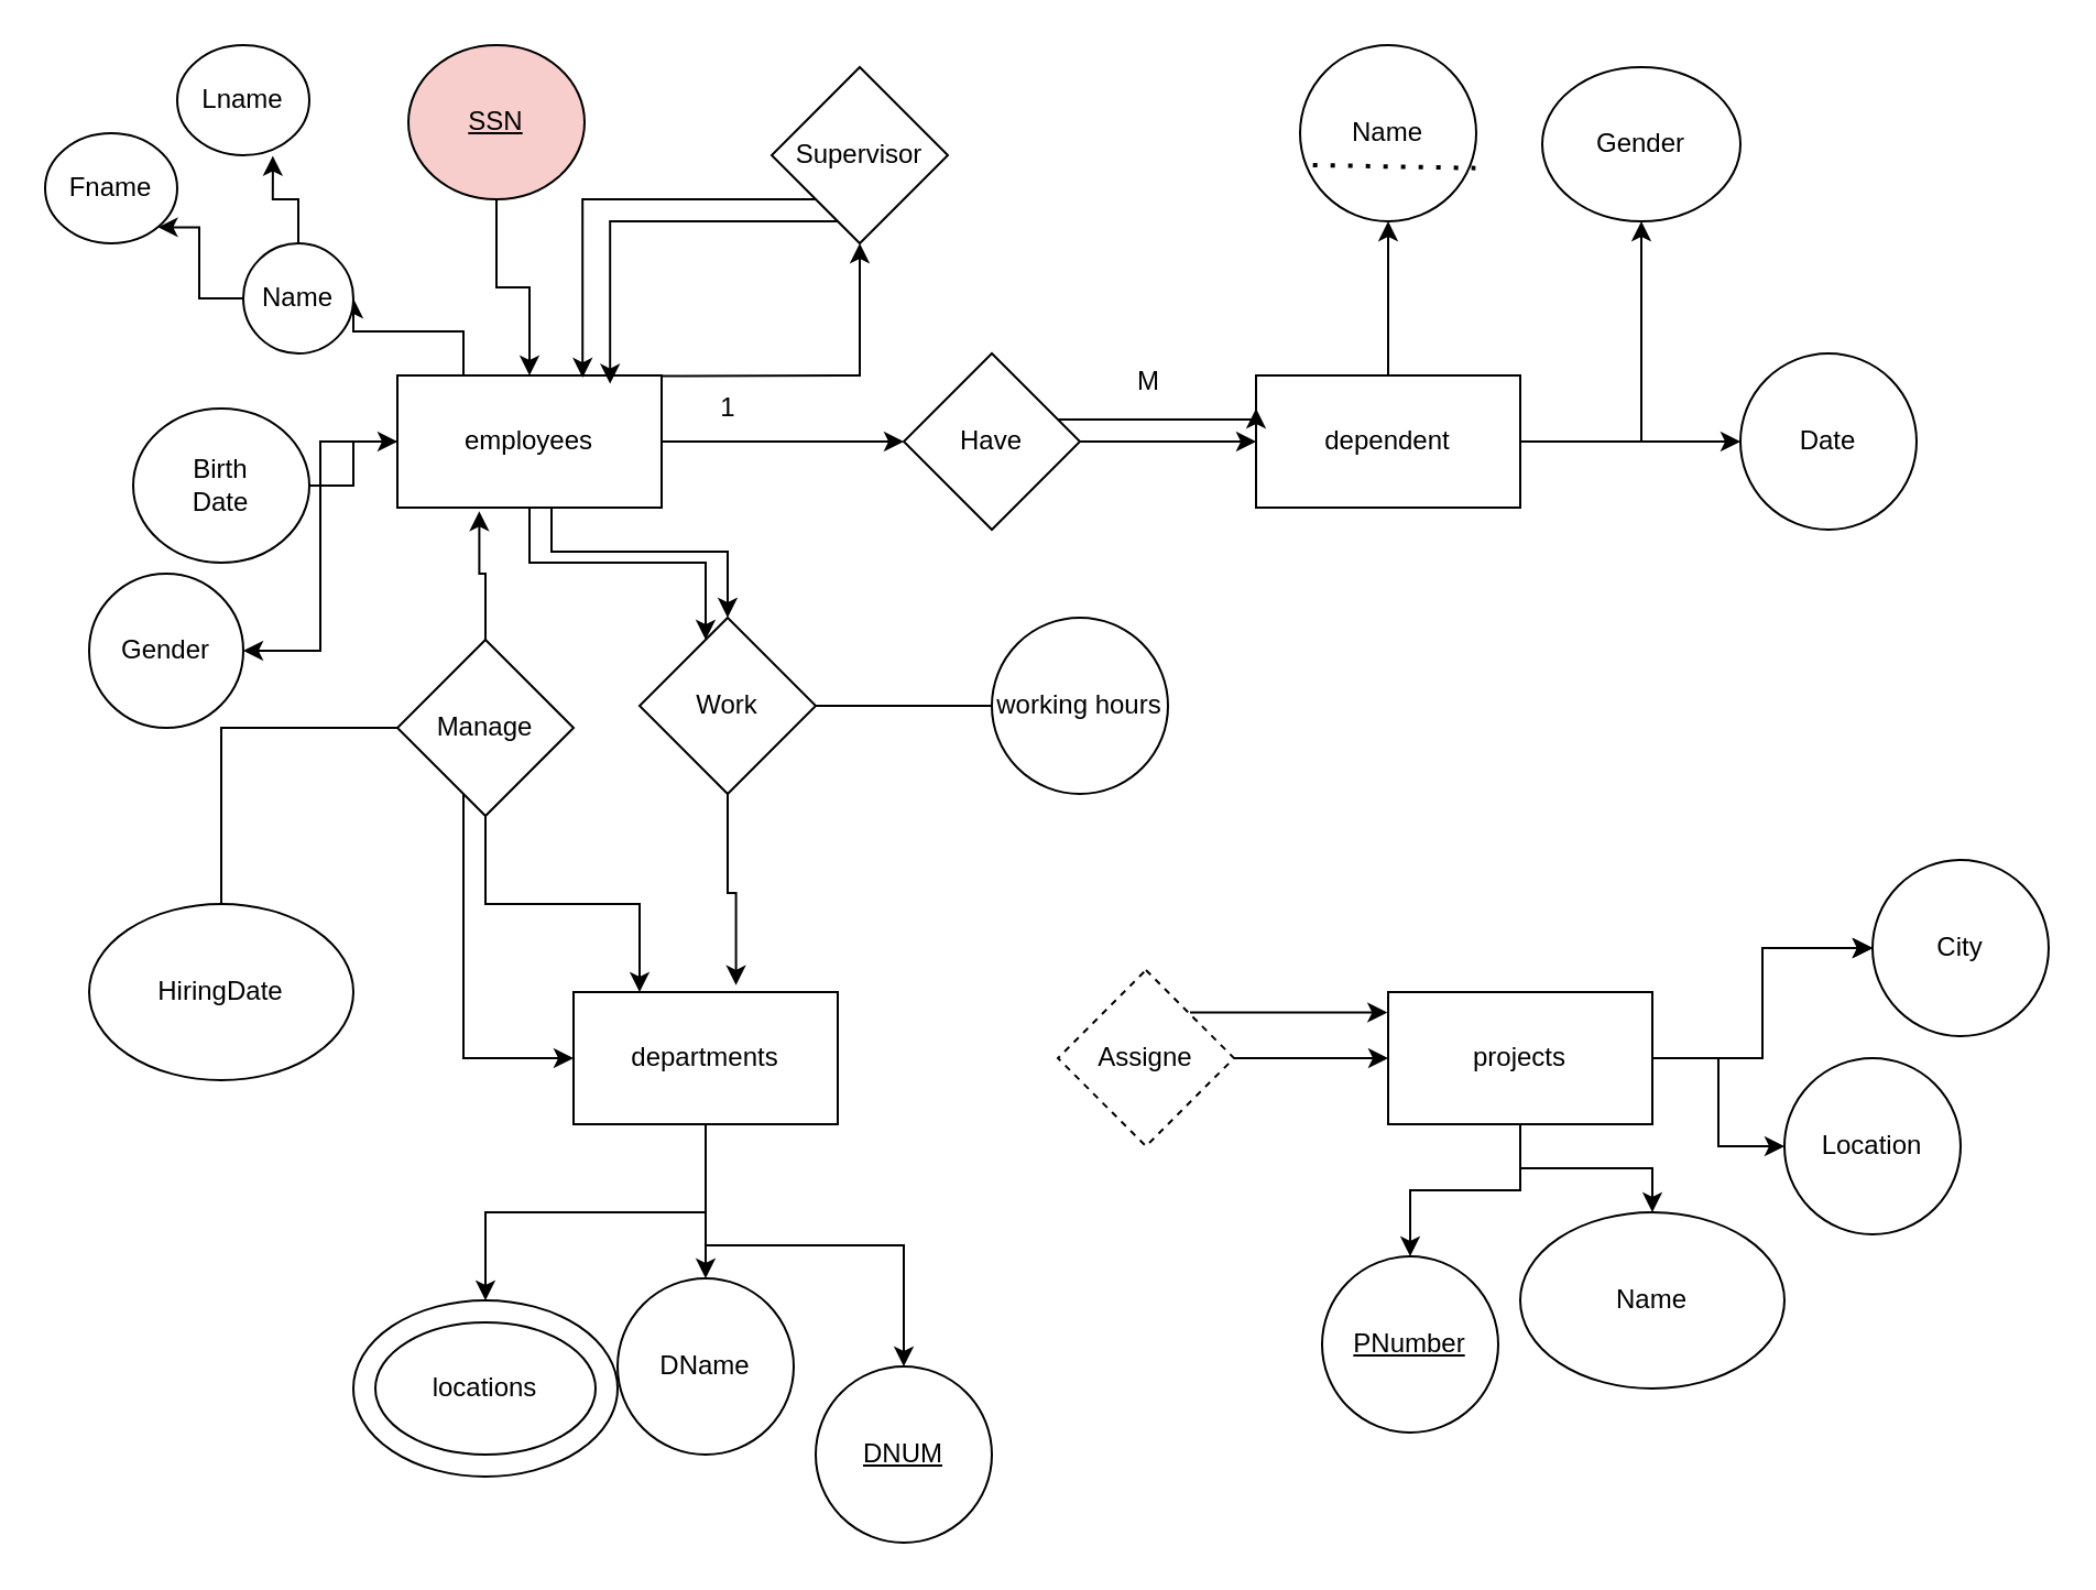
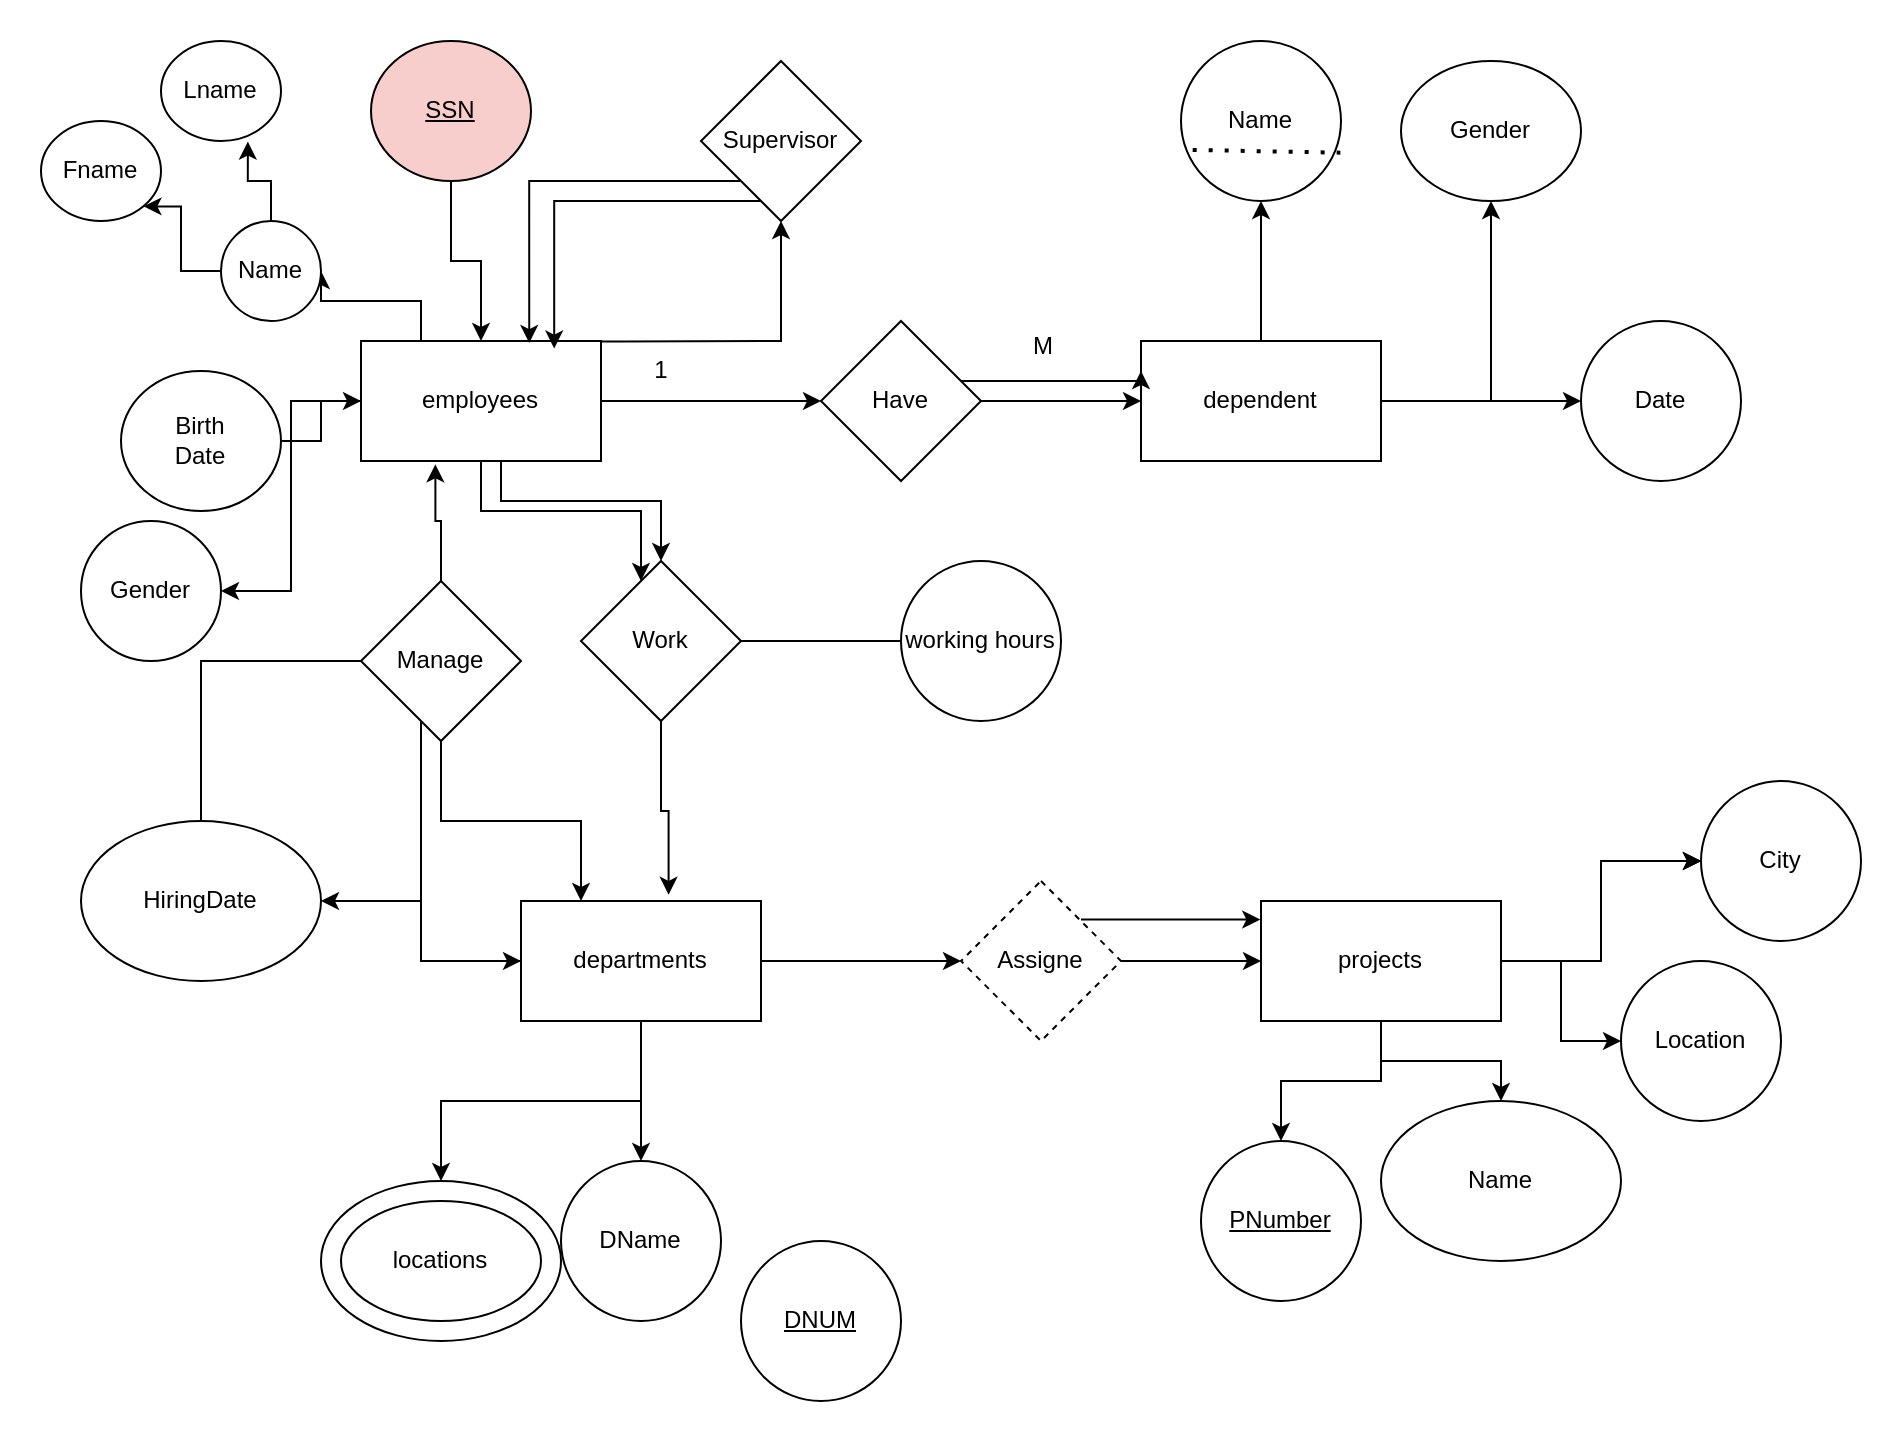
+ <mxCell id="8" value="" style="edgeStyle=orthogonalEdgeStyle;rounded=0;orthogonalLoop=1;jettySize=auto;html=1;" edge="1" parent="1" source="12" target="59"><mxGeometry relative="1" as="geometry" /></mxCell>
- <mxCell id="10" value="" style="edgeStyle=orthogonalEdgeStyle;rounded=0;orthogonalLoop=1;jettySize=auto;html=1;" edge="1" parent="1" source="12" target="63"><mxGeometry relative="1" as="geometry" /></mxCell>
+ <mxCell id="10" value="" style="edgeStyle=orthogonalEdgeStyle;rounded=0;orthogonalLoop=1;jettySize=auto;html=1;" edge="1" parent="1" source="12" target="67"><mxGeometry relative="1" as="geometry" /></mxCell>
